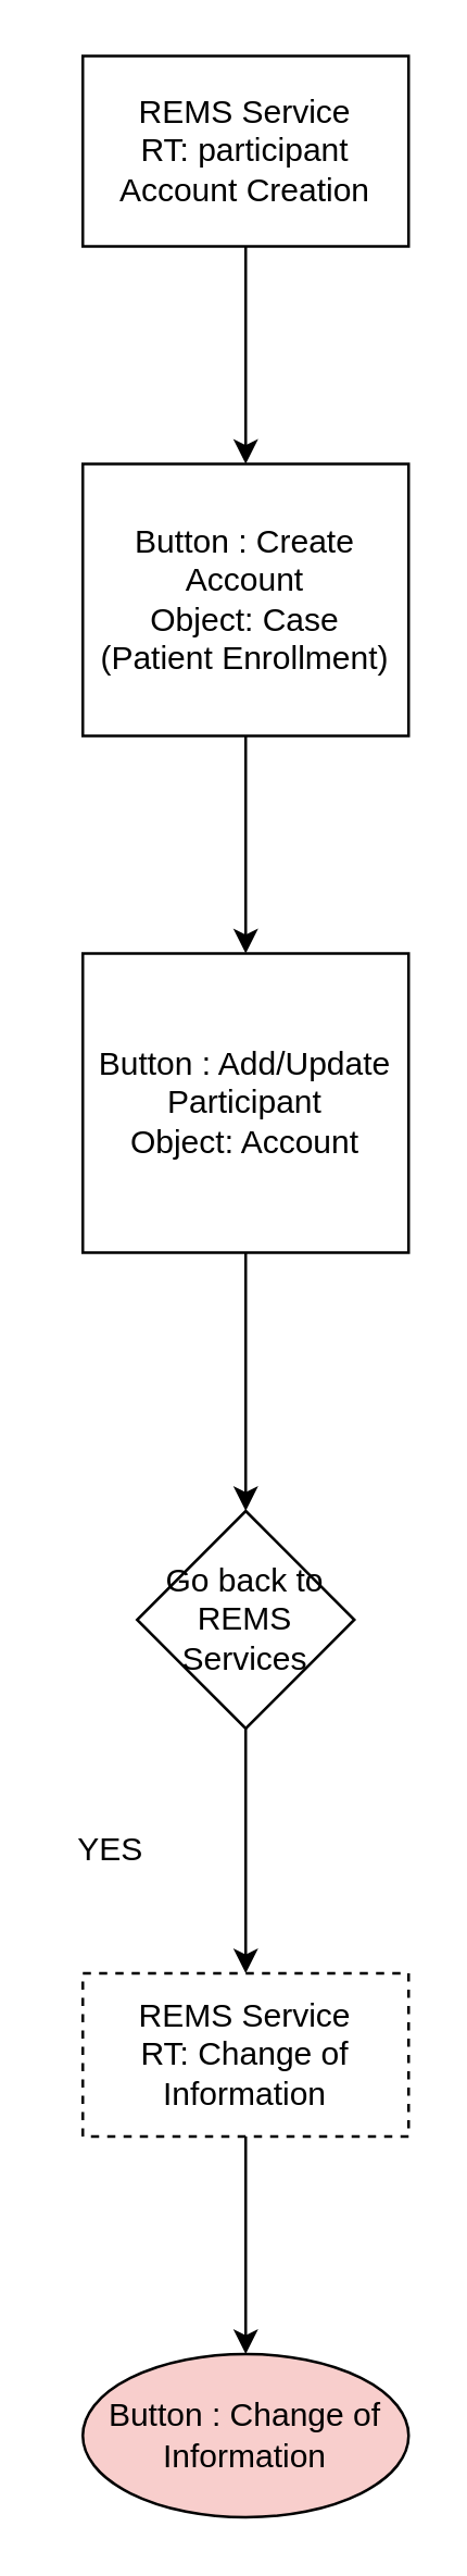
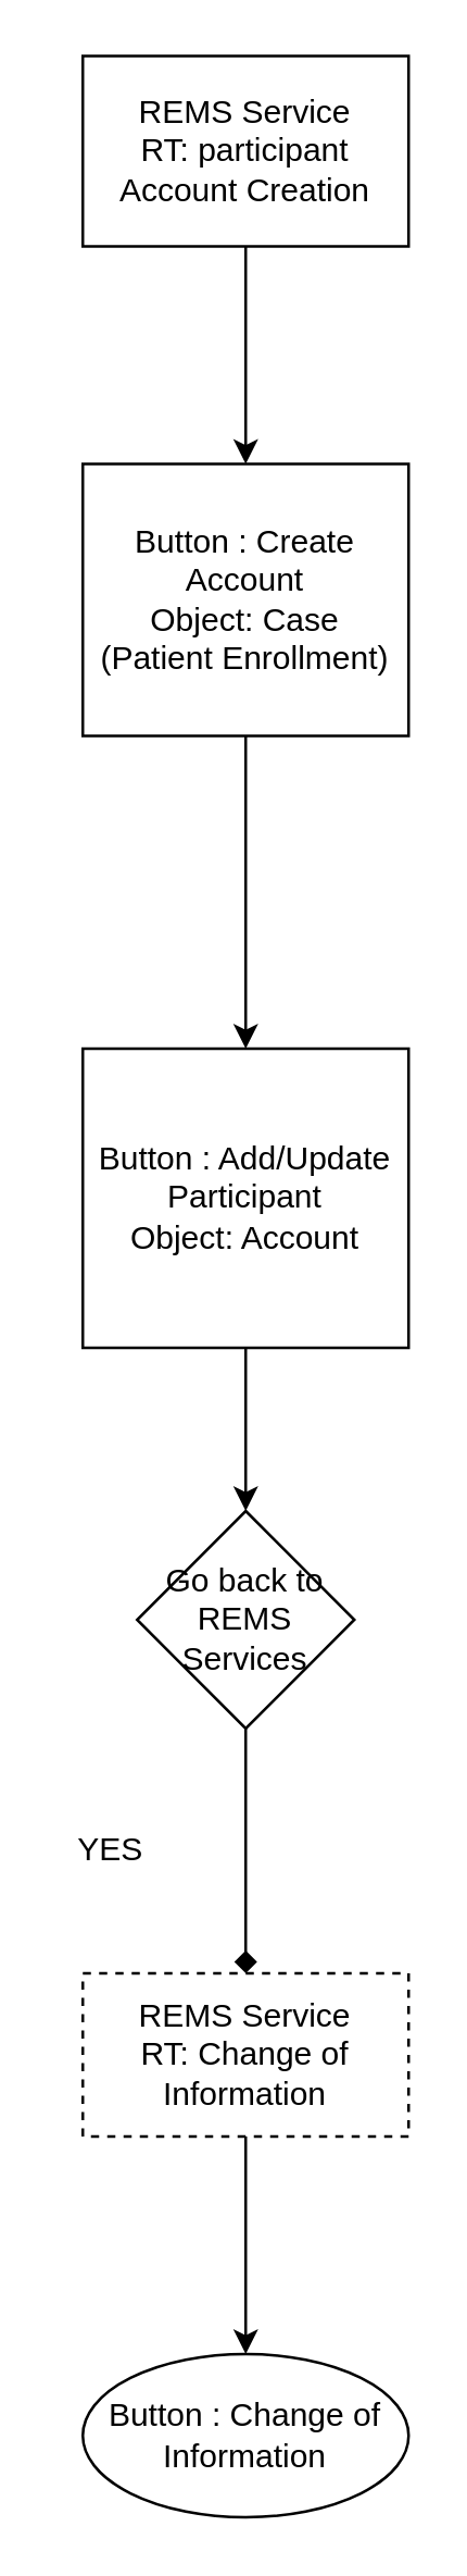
- <mxCell id="7" value="Button : Add/Update Participant&lt;br&gt;Object: Account&lt;br&gt;" style="rounded=0;whiteSpace=wrap;html=1;" vertex="1" parent="1"><mxGeometry x="30" y="350" width="120" height="110" as="geometry" /></mxCell>
+ <mxCell id="7" value="Button : Add/Update Participant&lt;br&gt;Object: Account&lt;br&gt;" style="rounded=0;whiteSpace=wrap;html=1;" vertex="1" parent="1"><mxGeometry x="30" y="385" width="120" height="110" as="geometry" /></mxCell>
- <mxCell id="8" value="" style="edgeStyle=orthogonalEdgeStyle;rounded=0;orthogonalLoop=1;jettySize=auto;html=1;" edge="1" parent="1" source="9" target="11"><mxGeometry relative="1" as="geometry" /></mxCell>
+ <mxCell id="8" value="" style="edgeStyle=orthogonalEdgeStyle;rounded=0;orthogonalLoop=1;jettySize=auto;html=1;endArrow=diamond;" edge="1" parent="1" source="9" target="11"><mxGeometry relative="1" as="geometry" /></mxCell>
- <mxCell id="13" value="Button : Change of Information" style="ellipse;whiteSpace=wrap;html=1;rounded=0;fillColor=#f8cecc;" vertex="1" parent="1"><mxGeometry x="30" y="865" width="120" height="60" as="geometry" /></mxCell>
+ <mxCell id="13" value="Button : Change of Information" style="ellipse;whiteSpace=wrap;html=1;rounded=0;" vertex="1" parent="1"><mxGeometry x="30" y="865" width="120" height="60" as="geometry" /></mxCell>
